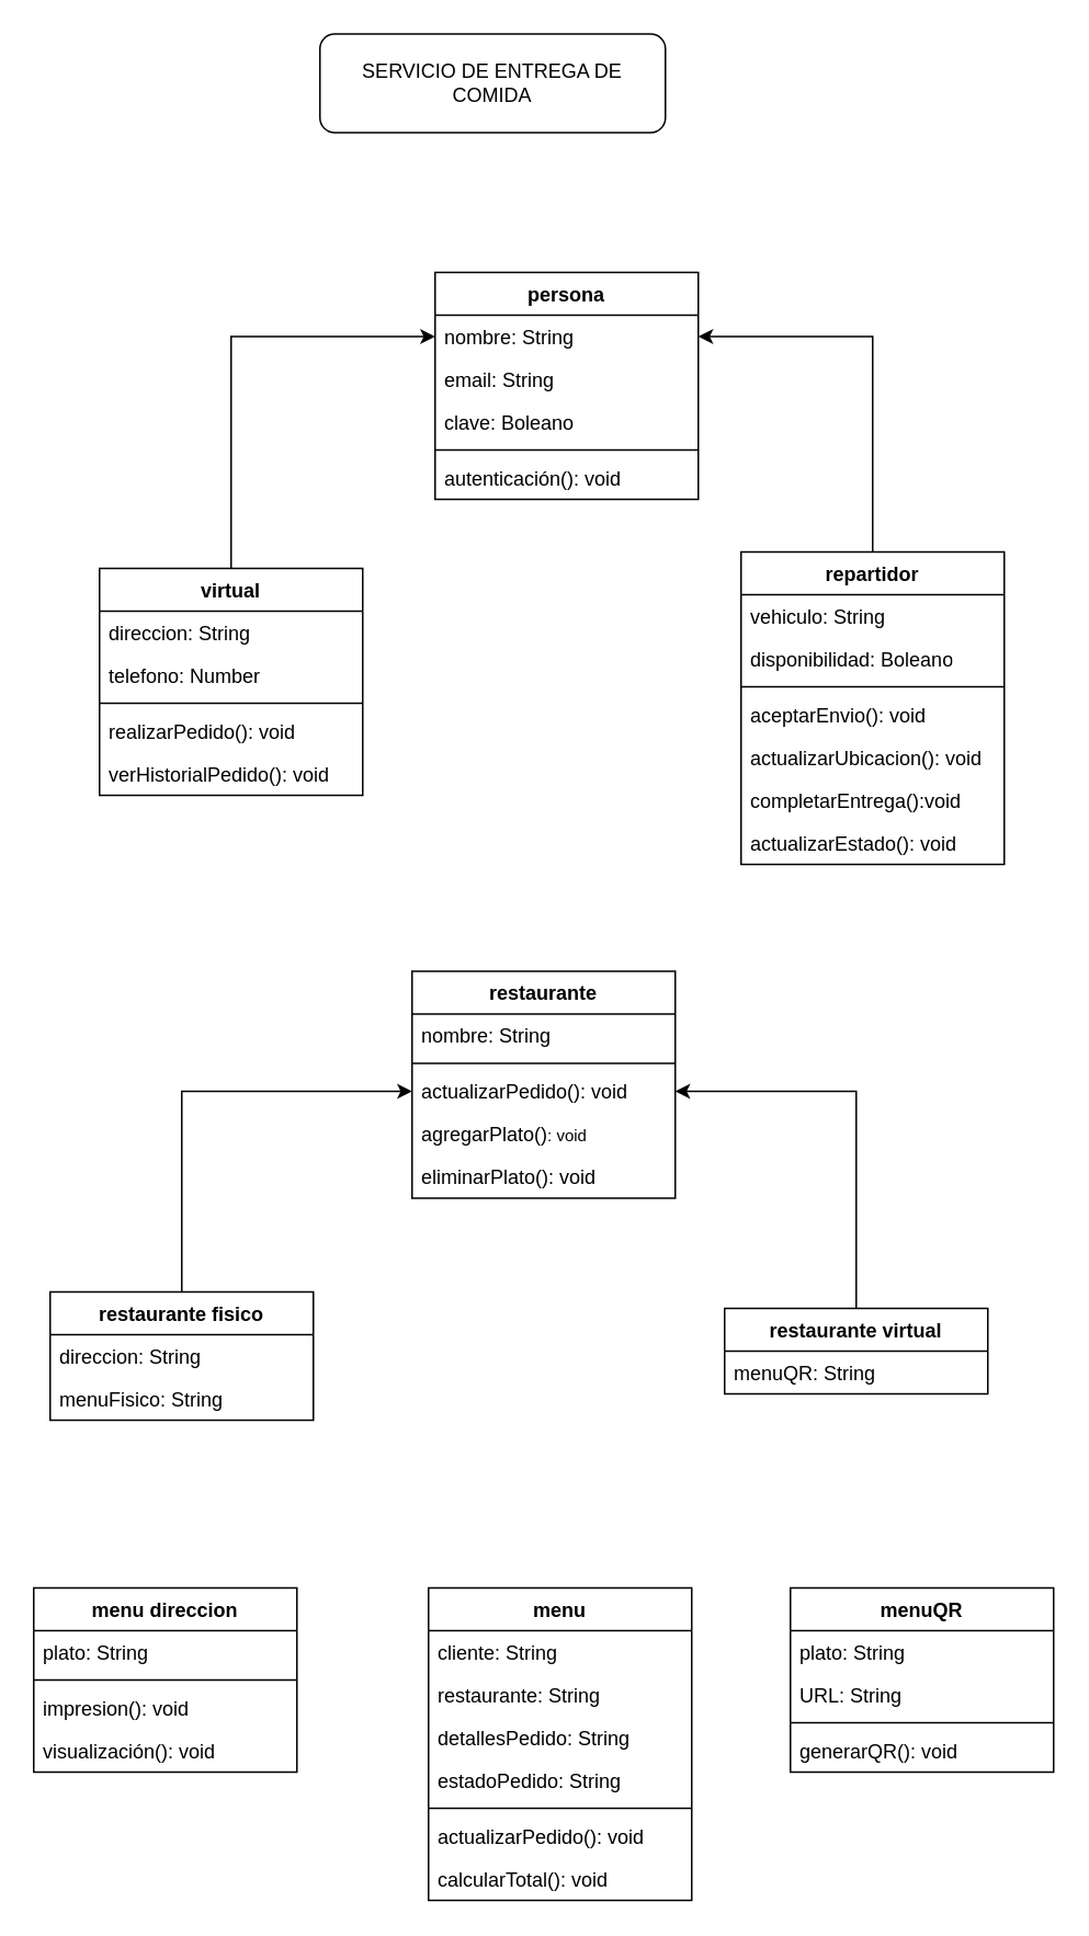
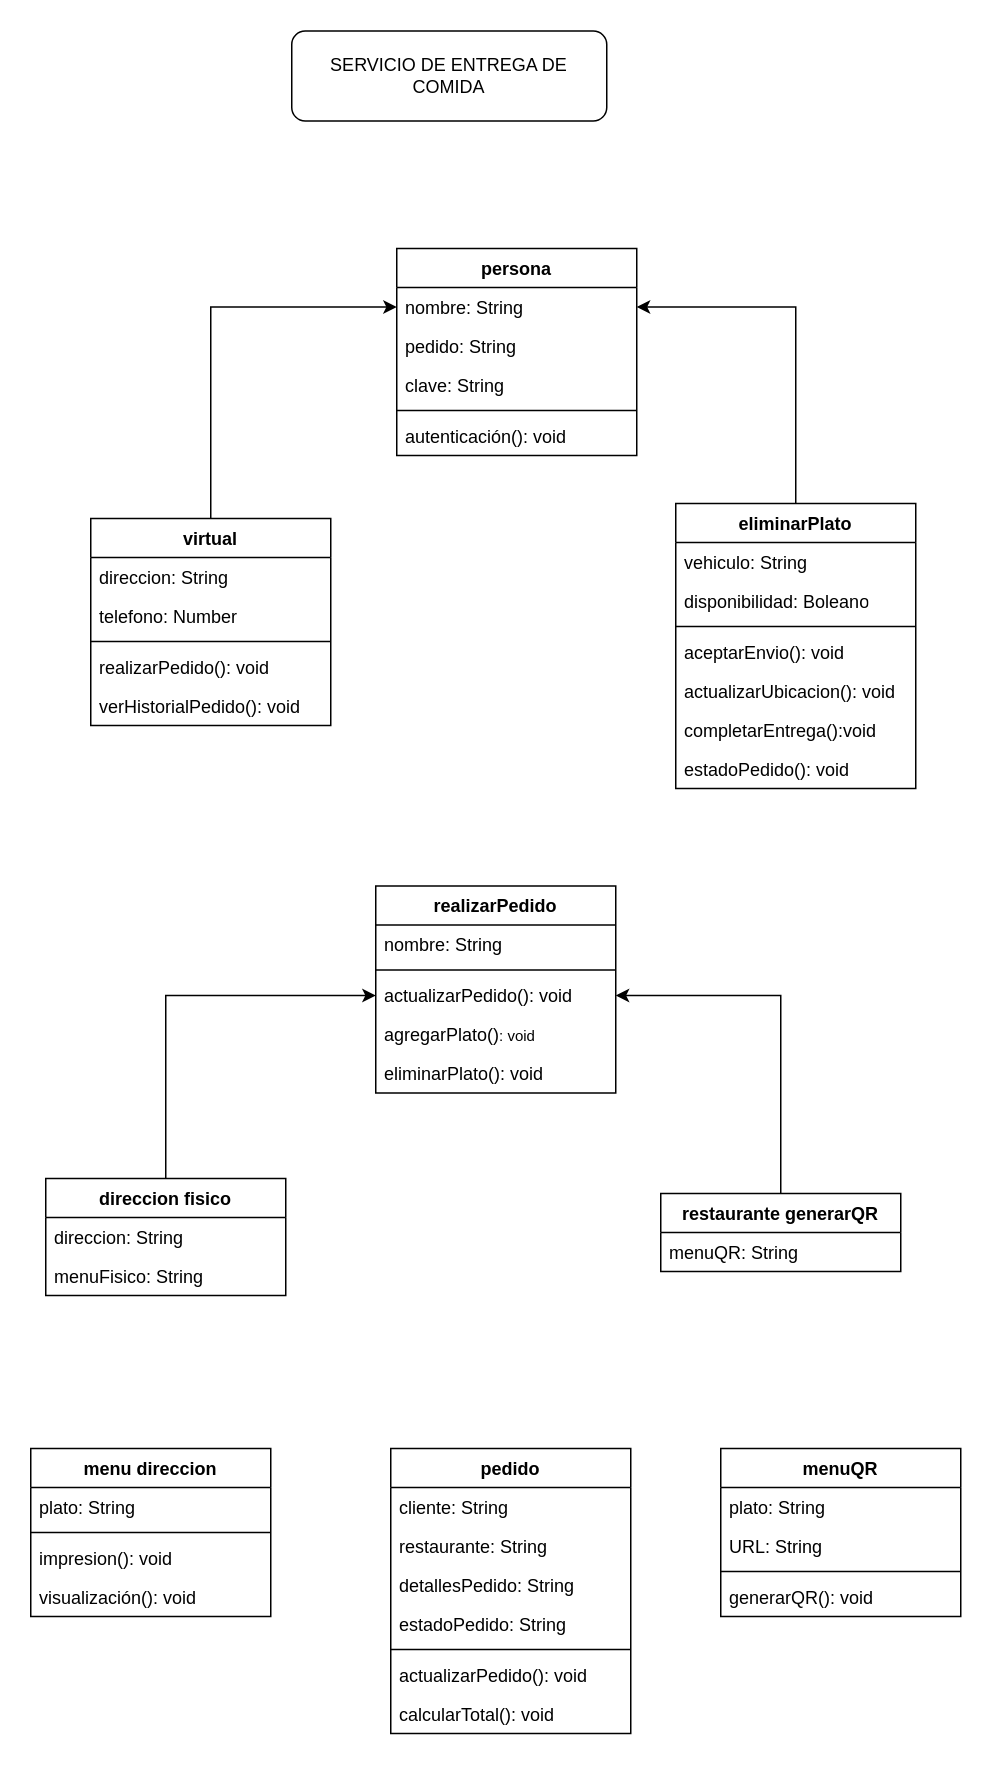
- <mxCell id="4" value="email: String" style="text;strokeColor=none;fillColor=none;align=left;verticalAlign=top;spacingLeft=4;spacingRight=4;overflow=hidden;rotatable=0;points=[[0,0.5],[1,0.5]];portConstraint=eastwest;whiteSpace=wrap;html=1;" vertex="1" parent="2"><mxGeometry y="52" width="160" height="26" as="geometry" /></mxCell>
+ <mxCell id="4" value="pedido: String" style="text;strokeColor=none;fillColor=none;align=left;verticalAlign=top;spacingLeft=4;spacingRight=4;overflow=hidden;rotatable=0;points=[[0,0.5],[1,0.5]];portConstraint=eastwest;whiteSpace=wrap;html=1;" vertex="1" parent="2"><mxGeometry y="52" width="160" height="26" as="geometry" /></mxCell>
- <mxCell id="5" value="clave: Boleano" style="text;strokeColor=none;fillColor=none;align=left;verticalAlign=top;spacingLeft=4;spacingRight=4;overflow=hidden;rotatable=0;points=[[0,0.5],[1,0.5]];portConstraint=eastwest;whiteSpace=wrap;html=1;" vertex="1" parent="2"><mxGeometry y="78" width="160" height="26" as="geometry" /></mxCell>
+ <mxCell id="5" value="clave: String" style="text;strokeColor=none;fillColor=none;align=left;verticalAlign=top;spacingLeft=4;spacingRight=4;overflow=hidden;rotatable=0;points=[[0,0.5],[1,0.5]];portConstraint=eastwest;whiteSpace=wrap;html=1;" vertex="1" parent="2"><mxGeometry y="78" width="160" height="26" as="geometry" /></mxCell>
- <mxCell id="16" value="repartidor" style="swimlane;fontStyle=1;align=center;verticalAlign=top;childLayout=stackLayout;horizontal=1;startSize=26;horizontalStack=0;resizeParent=1;resizeParentMax=0;resizeLast=0;collapsible=1;marginBottom=0;whiteSpace=wrap;html=1;" vertex="1" parent="1"><mxGeometry x="450" y="335" width="160" height="190" as="geometry" /></mxCell>
+ <mxCell id="16" value="eliminarPlato" style="swimlane;fontStyle=1;align=center;verticalAlign=top;childLayout=stackLayout;horizontal=1;startSize=26;horizontalStack=0;resizeParent=1;resizeParentMax=0;resizeLast=0;collapsible=1;marginBottom=0;whiteSpace=wrap;html=1;" vertex="1" parent="1"><mxGeometry x="450" y="335" width="160" height="190" as="geometry" /></mxCell>
- <mxCell id="23" value="actualizarEstado(): void" style="text;strokeColor=none;fillColor=none;align=left;verticalAlign=top;spacingLeft=4;spacingRight=4;overflow=hidden;rotatable=0;points=[[0,0.5],[1,0.5]];portConstraint=eastwest;whiteSpace=wrap;html=1;" vertex="1" parent="16"><mxGeometry y="164" width="160" height="26" as="geometry" /></mxCell>
+ <mxCell id="23" value="estadoPedido(): void" style="text;strokeColor=none;fillColor=none;align=left;verticalAlign=top;spacingLeft=4;spacingRight=4;overflow=hidden;rotatable=0;points=[[0,0.5],[1,0.5]];portConstraint=eastwest;whiteSpace=wrap;html=1;" vertex="1" parent="16"><mxGeometry y="164" width="160" height="26" as="geometry" /></mxCell>
- <mxCell id="24" value="restaurante" style="swimlane;fontStyle=1;align=center;verticalAlign=top;childLayout=stackLayout;horizontal=1;startSize=26;horizontalStack=0;resizeParent=1;resizeParentMax=0;resizeLast=0;collapsible=1;marginBottom=0;whiteSpace=wrap;html=1;" vertex="1" parent="1"><mxGeometry x="250" y="590" width="160" height="138" as="geometry" /></mxCell>
+ <mxCell id="24" value="realizarPedido" style="swimlane;fontStyle=1;align=center;verticalAlign=top;childLayout=stackLayout;horizontal=1;startSize=26;horizontalStack=0;resizeParent=1;resizeParentMax=0;resizeLast=0;collapsible=1;marginBottom=0;whiteSpace=wrap;html=1;" vertex="1" parent="1"><mxGeometry x="250" y="590" width="160" height="138" as="geometry" /></mxCell>
- <mxCell id="34" value="restaurante fisico" style="swimlane;fontStyle=1;align=center;verticalAlign=top;childLayout=stackLayout;horizontal=1;startSize=26;horizontalStack=0;resizeParent=1;resizeParentMax=0;resizeLast=0;collapsible=1;marginBottom=0;whiteSpace=wrap;html=1;" vertex="1" parent="1"><mxGeometry x="30" y="785" width="160" height="78" as="geometry" /></mxCell>
+ <mxCell id="34" value="direccion fisico" style="swimlane;fontStyle=1;align=center;verticalAlign=top;childLayout=stackLayout;horizontal=1;startSize=26;horizontalStack=0;resizeParent=1;resizeParentMax=0;resizeLast=0;collapsible=1;marginBottom=0;whiteSpace=wrap;html=1;" vertex="1" parent="1"><mxGeometry x="30" y="785" width="160" height="78" as="geometry" /></mxCell>
- <mxCell id="31" value="restaurante virtual" style="swimlane;fontStyle=1;align=center;verticalAlign=top;childLayout=stackLayout;horizontal=1;startSize=26;horizontalStack=0;resizeParent=1;resizeParentMax=0;resizeLast=0;collapsible=1;marginBottom=0;whiteSpace=wrap;html=1;" vertex="1" parent="1"><mxGeometry x="440" y="795" width="160" height="52" as="geometry" /></mxCell>
+ <mxCell id="31" value="restaurante generarQR" style="swimlane;fontStyle=1;align=center;verticalAlign=top;childLayout=stackLayout;horizontal=1;startSize=26;horizontalStack=0;resizeParent=1;resizeParentMax=0;resizeLast=0;collapsible=1;marginBottom=0;whiteSpace=wrap;html=1;" vertex="1" parent="1"><mxGeometry x="440" y="795" width="160" height="52" as="geometry" /></mxCell>
- <mxCell id="42" value="menu" style="swimlane;fontStyle=1;align=center;verticalAlign=top;childLayout=stackLayout;horizontal=1;startSize=26;horizontalStack=0;resizeParent=1;resizeParentMax=0;resizeLast=0;collapsible=1;marginBottom=0;whiteSpace=wrap;html=1;" vertex="1" parent="1"><mxGeometry x="260" y="965" width="160" height="190" as="geometry" /></mxCell>
+ <mxCell id="42" value="pedido" style="swimlane;fontStyle=1;align=center;verticalAlign=top;childLayout=stackLayout;horizontal=1;startSize=26;horizontalStack=0;resizeParent=1;resizeParentMax=0;resizeLast=0;collapsible=1;marginBottom=0;whiteSpace=wrap;html=1;" vertex="1" parent="1"><mxGeometry x="260" y="965" width="160" height="190" as="geometry" /></mxCell>
